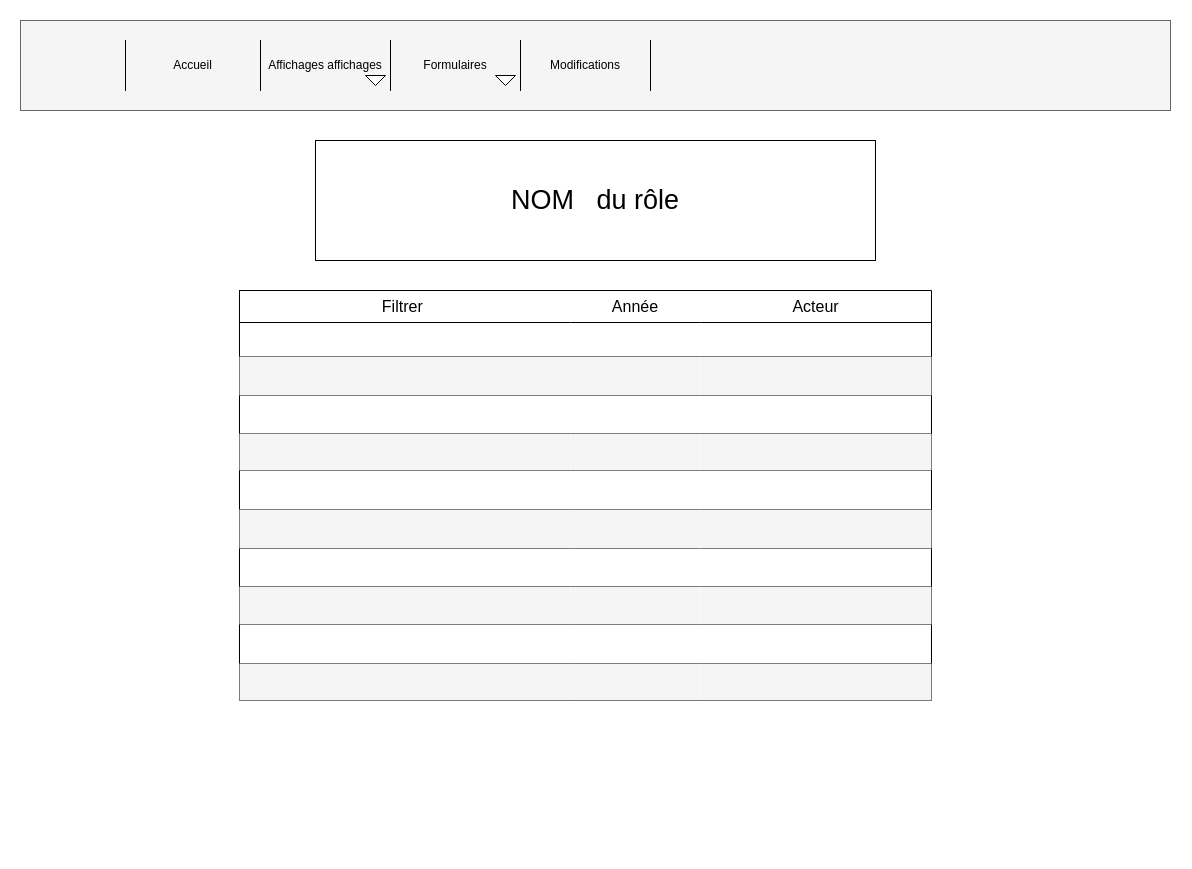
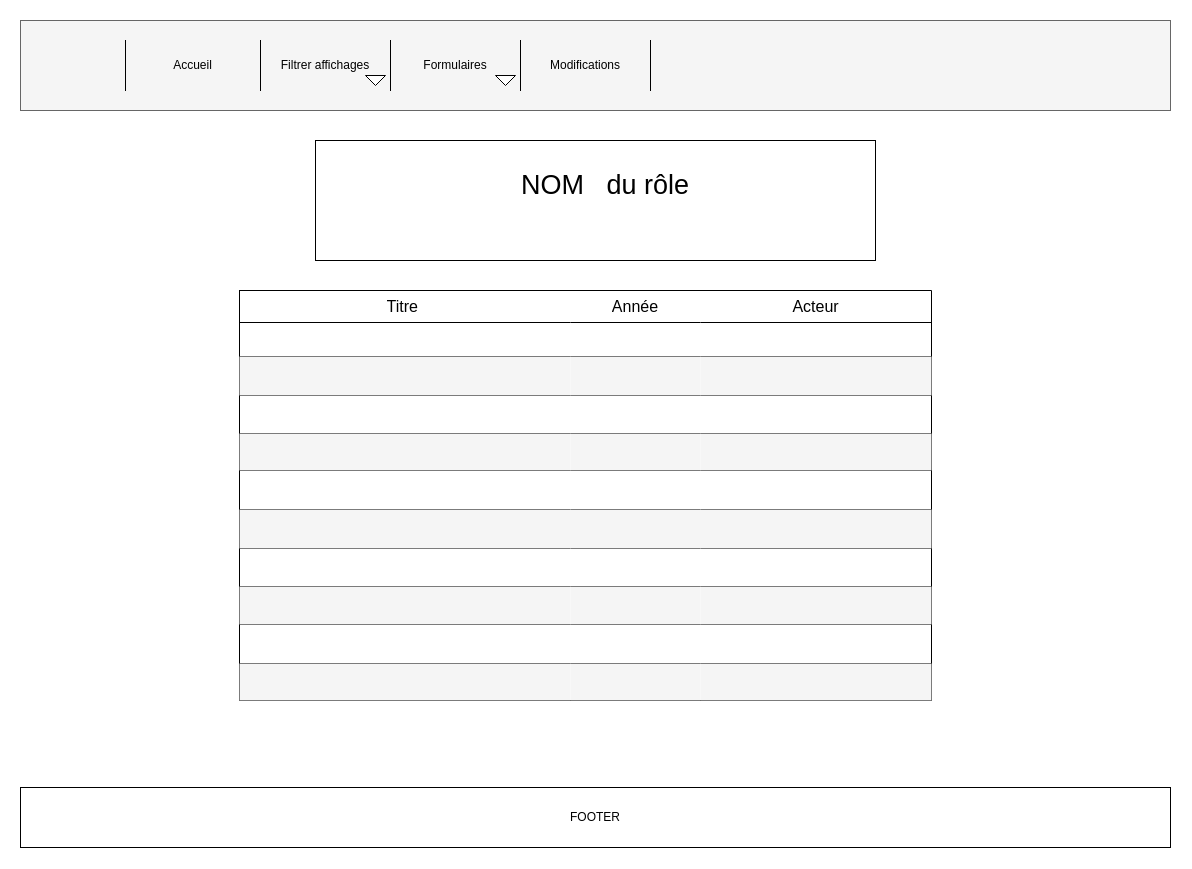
- <mxCell id="56" value="Affichages affichages" style="shape=partialRectangle;whiteSpace=wrap;html=1;bottom=0;top=0;fillColor=none;" vertex="1" parent="1"><mxGeometry x="260" y="40" width="130" height="50" as="geometry" /></mxCell>
+ <mxCell id="56" value="Filtrer affichages" style="shape=partialRectangle;whiteSpace=wrap;html=1;bottom=0;top=0;fillColor=none;" vertex="1" parent="1"><mxGeometry x="260" y="40" width="130" height="50" as="geometry" /></mxCell>
- <mxCell id="8" value="&lt;font style=&quot;font-size: 27px;&quot;&gt;NOM&amp;nbsp;&amp;nbsp; du rôle&lt;br&gt;&lt;/font&gt;" style="text;html=1;strokeColor=none;fillColor=none;align=center;verticalAlign=middle;whiteSpace=wrap;rounded=0;" vertex="1" parent="1"><mxGeometry x="425" y="180" width="340" height="40" as="geometry" /></mxCell>
+ <mxCell id="8" value="&lt;font style=&quot;font-size: 27px;&quot;&gt;NOM&amp;nbsp;&amp;nbsp; du rôle&lt;br&gt;&lt;/font&gt;" style="text;html=1;strokeColor=none;fillColor=none;align=center;verticalAlign=middle;whiteSpace=wrap;rounded=0;" vertex="1" parent="1"><mxGeometry x="435" y="165" width="340" height="40" as="geometry" /></mxCell>
- <mxCell id="11" value="Filtrer&amp;nbsp;" style="shape=partialRectangle;html=1;whiteSpace=wrap;connectable=0;strokeColor=inherit;overflow=hidden;fillColor=none;top=0;left=0;bottom=0;right=0;pointerEvents=1;fontSize=16;strokeWidth=0;" vertex="1" parent="10"><mxGeometry width="331" height="32" as="geometry"><mxRectangle width="331" height="32" as="alternateBounds" /></mxGeometry></mxCell>
+ <mxCell id="11" value="Titre&amp;nbsp;" style="shape=partialRectangle;html=1;whiteSpace=wrap;connectable=0;strokeColor=inherit;overflow=hidden;fillColor=none;top=0;left=0;bottom=0;right=0;pointerEvents=1;fontSize=16;strokeWidth=0;" vertex="1" parent="10"><mxGeometry width="331" height="32" as="geometry"><mxRectangle width="331" height="32" as="alternateBounds" /></mxGeometry></mxCell>
+ <mxCell id="54" value="FOOTER" style="rounded=0;whiteSpace=wrap;html=1;resizeWidth=0;" vertex="1" parent="1"><mxGeometry x="20" y="787" width="1150" height="60" as="geometry" /></mxCell>
